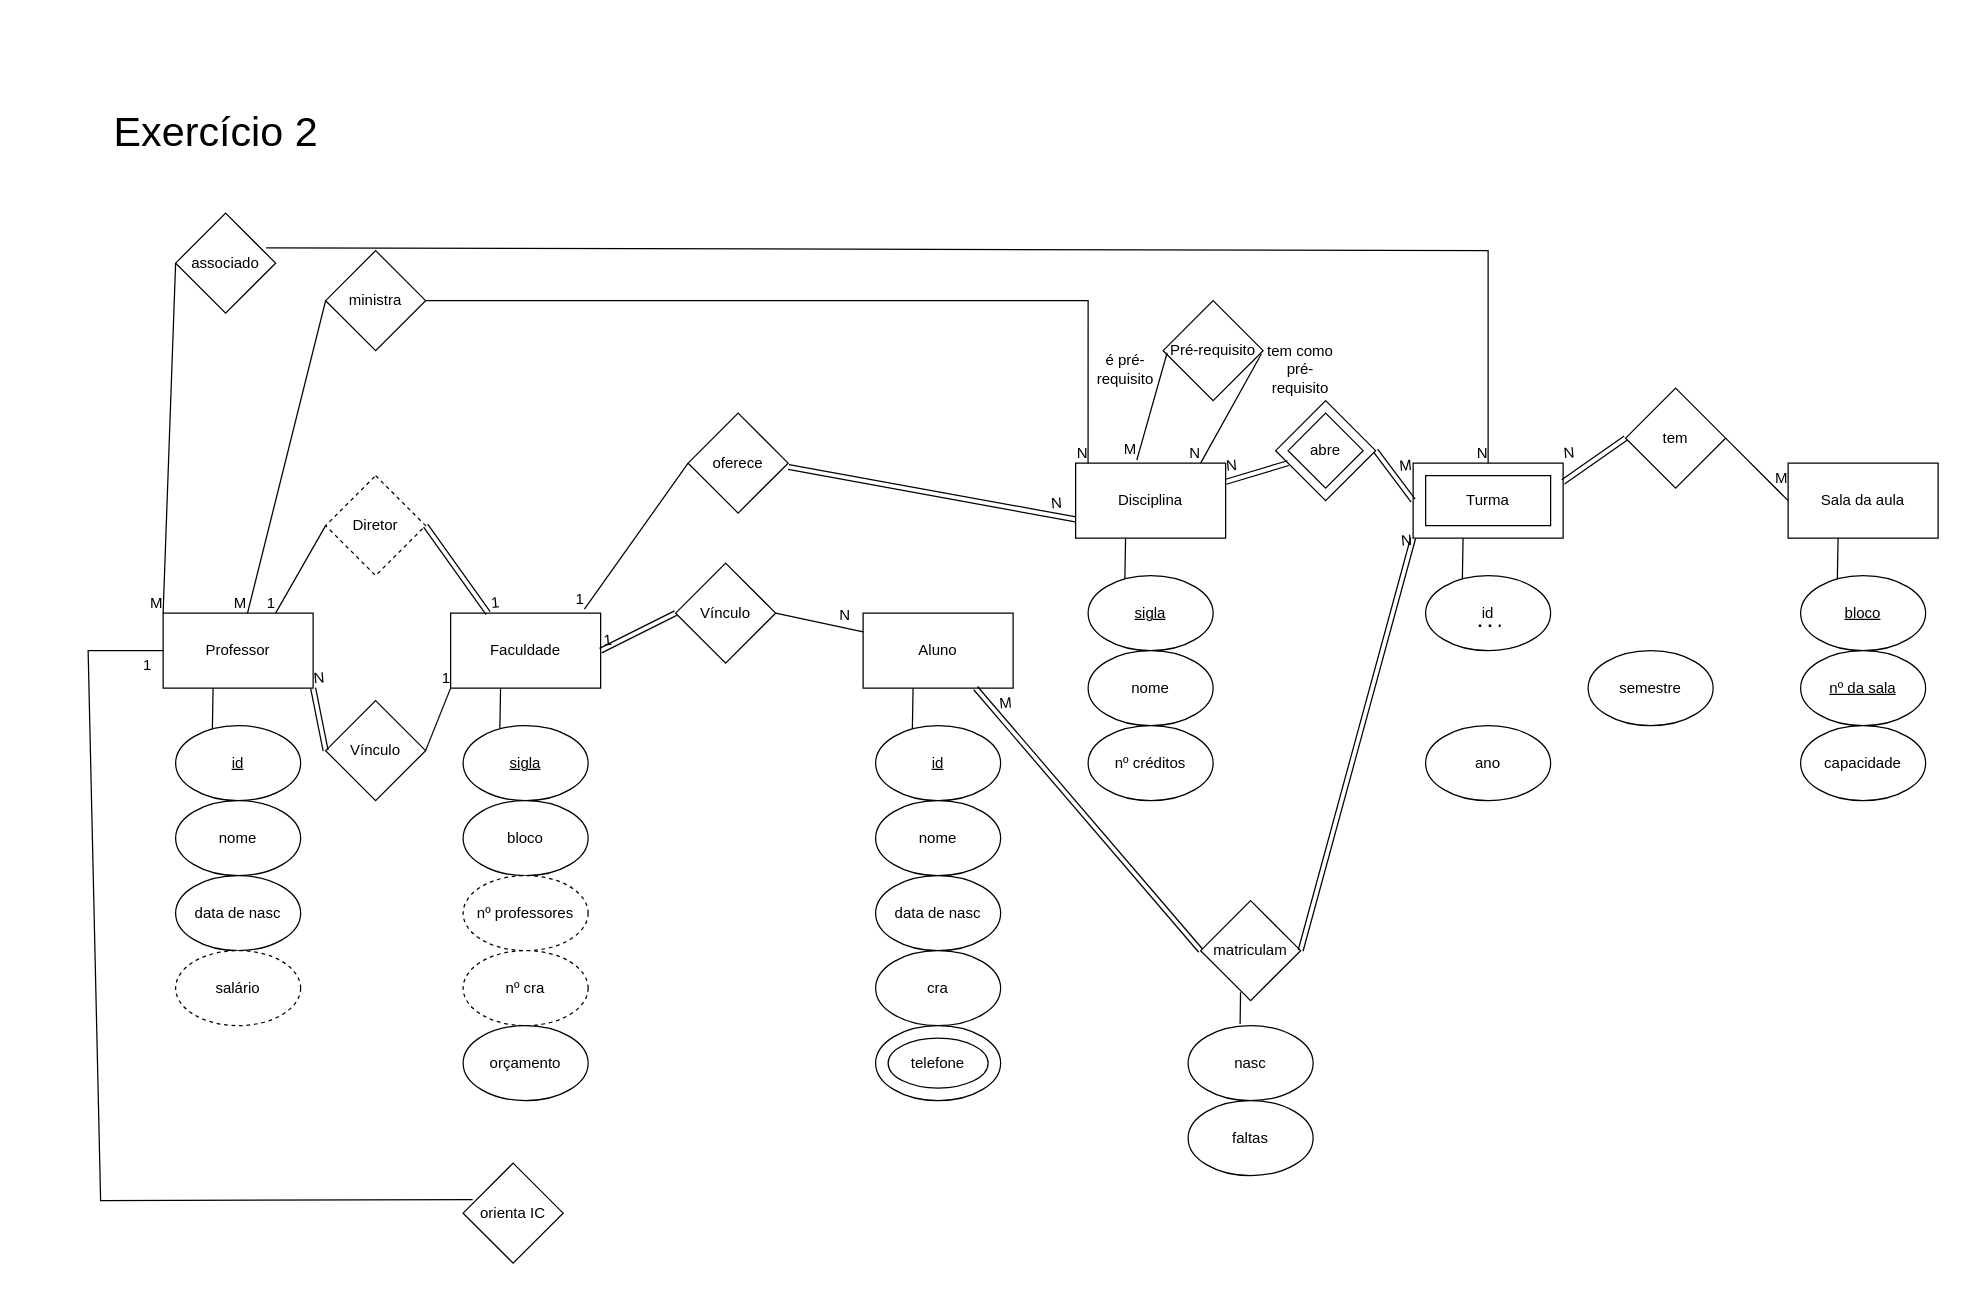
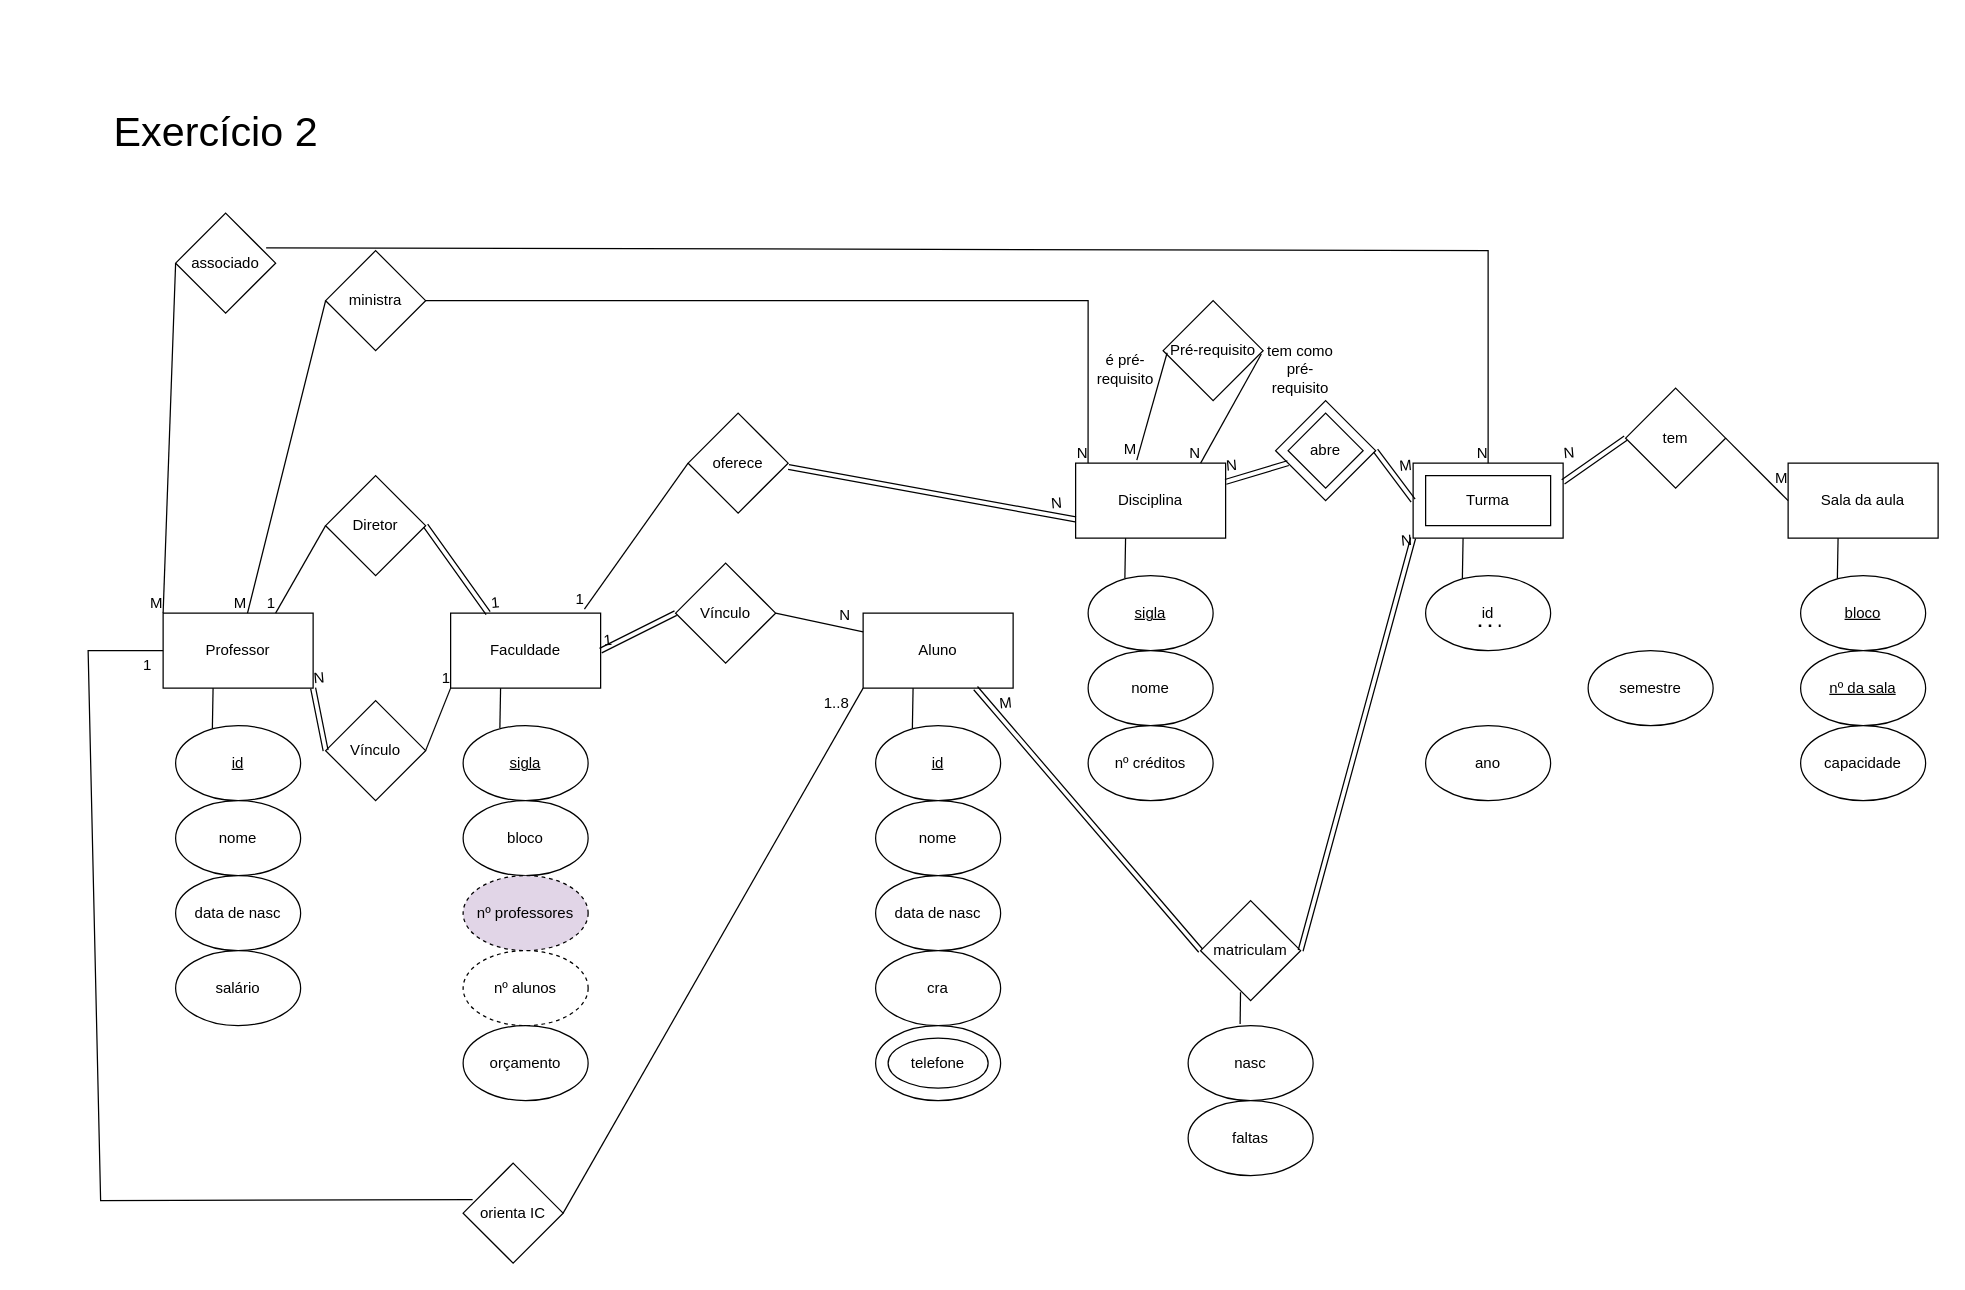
- <mxCell id="36" value="Diretor" style="rhombus;whiteSpace=wrap;html=1;dashed=1;" parent="1" vertex="1"><mxGeometry x="260" y="380" width="80" height="80" as="geometry" /></mxCell>
+ <mxCell id="36" value="Diretor" style="rhombus;whiteSpace=wrap;html=1;" parent="1" vertex="1"><mxGeometry x="260" y="380" width="80" height="80" as="geometry" /></mxCell>
- <mxCell id="5" value="nº professores" style="ellipse;whiteSpace=wrap;html=1;dashed=1;" parent="1" vertex="1"><mxGeometry x="370" y="700" width="100" height="60" as="geometry" /></mxCell>
+ <mxCell id="5" value="nº professores" style="ellipse;whiteSpace=wrap;html=1;dashed=1;fillColor=#e1d5e7;" parent="1" vertex="1"><mxGeometry x="370" y="700" width="100" height="60" as="geometry" /></mxCell>
+ <mxCell id="96" value="" style="endArrow=none;html=1;rounded=0;exitX=1;exitY=0.5;exitDx=0;exitDy=0;entryX=0;entryY=1;entryDx=0;entryDy=0;" edge="1" parent="1" source="93" target="14"><mxGeometry relative="1" as="geometry"><mxPoint x="630" y="500" as="sourcePoint" /><mxPoint x="700" y="515" as="targetPoint" /><Array as="points" /></mxGeometry></mxCell>
+ <mxCell id="97" value="1..8" style="resizable=0;html=1;align=right;verticalAlign=bottom;direction=south;" connectable="0" vertex="1" parent="96"><mxGeometry x="1" relative="1" as="geometry"><mxPoint x="-11" y="20" as="offset" /></mxGeometry></mxCell>
- <mxCell id="35" value="salário" style="ellipse;whiteSpace=wrap;html=1;dashed=1;" parent="1" vertex="1"><mxGeometry x="140" y="760" width="100" height="60" as="geometry" /></mxCell>
+ <mxCell id="35" value="salário" style="ellipse;whiteSpace=wrap;html=1;" parent="1" vertex="1"><mxGeometry x="140" y="760" width="100" height="60" as="geometry" /></mxCell>
- <mxCell id="6" value="nº cra" style="ellipse;whiteSpace=wrap;html=1;dashed=1;" parent="1" vertex="1"><mxGeometry x="370" y="760" width="100" height="60" as="geometry" /></mxCell>
+ <mxCell id="6" value="nº alunos" style="ellipse;whiteSpace=wrap;html=1;dashed=1;" parent="1" vertex="1"><mxGeometry x="370" y="760" width="100" height="60" as="geometry" /></mxCell>
